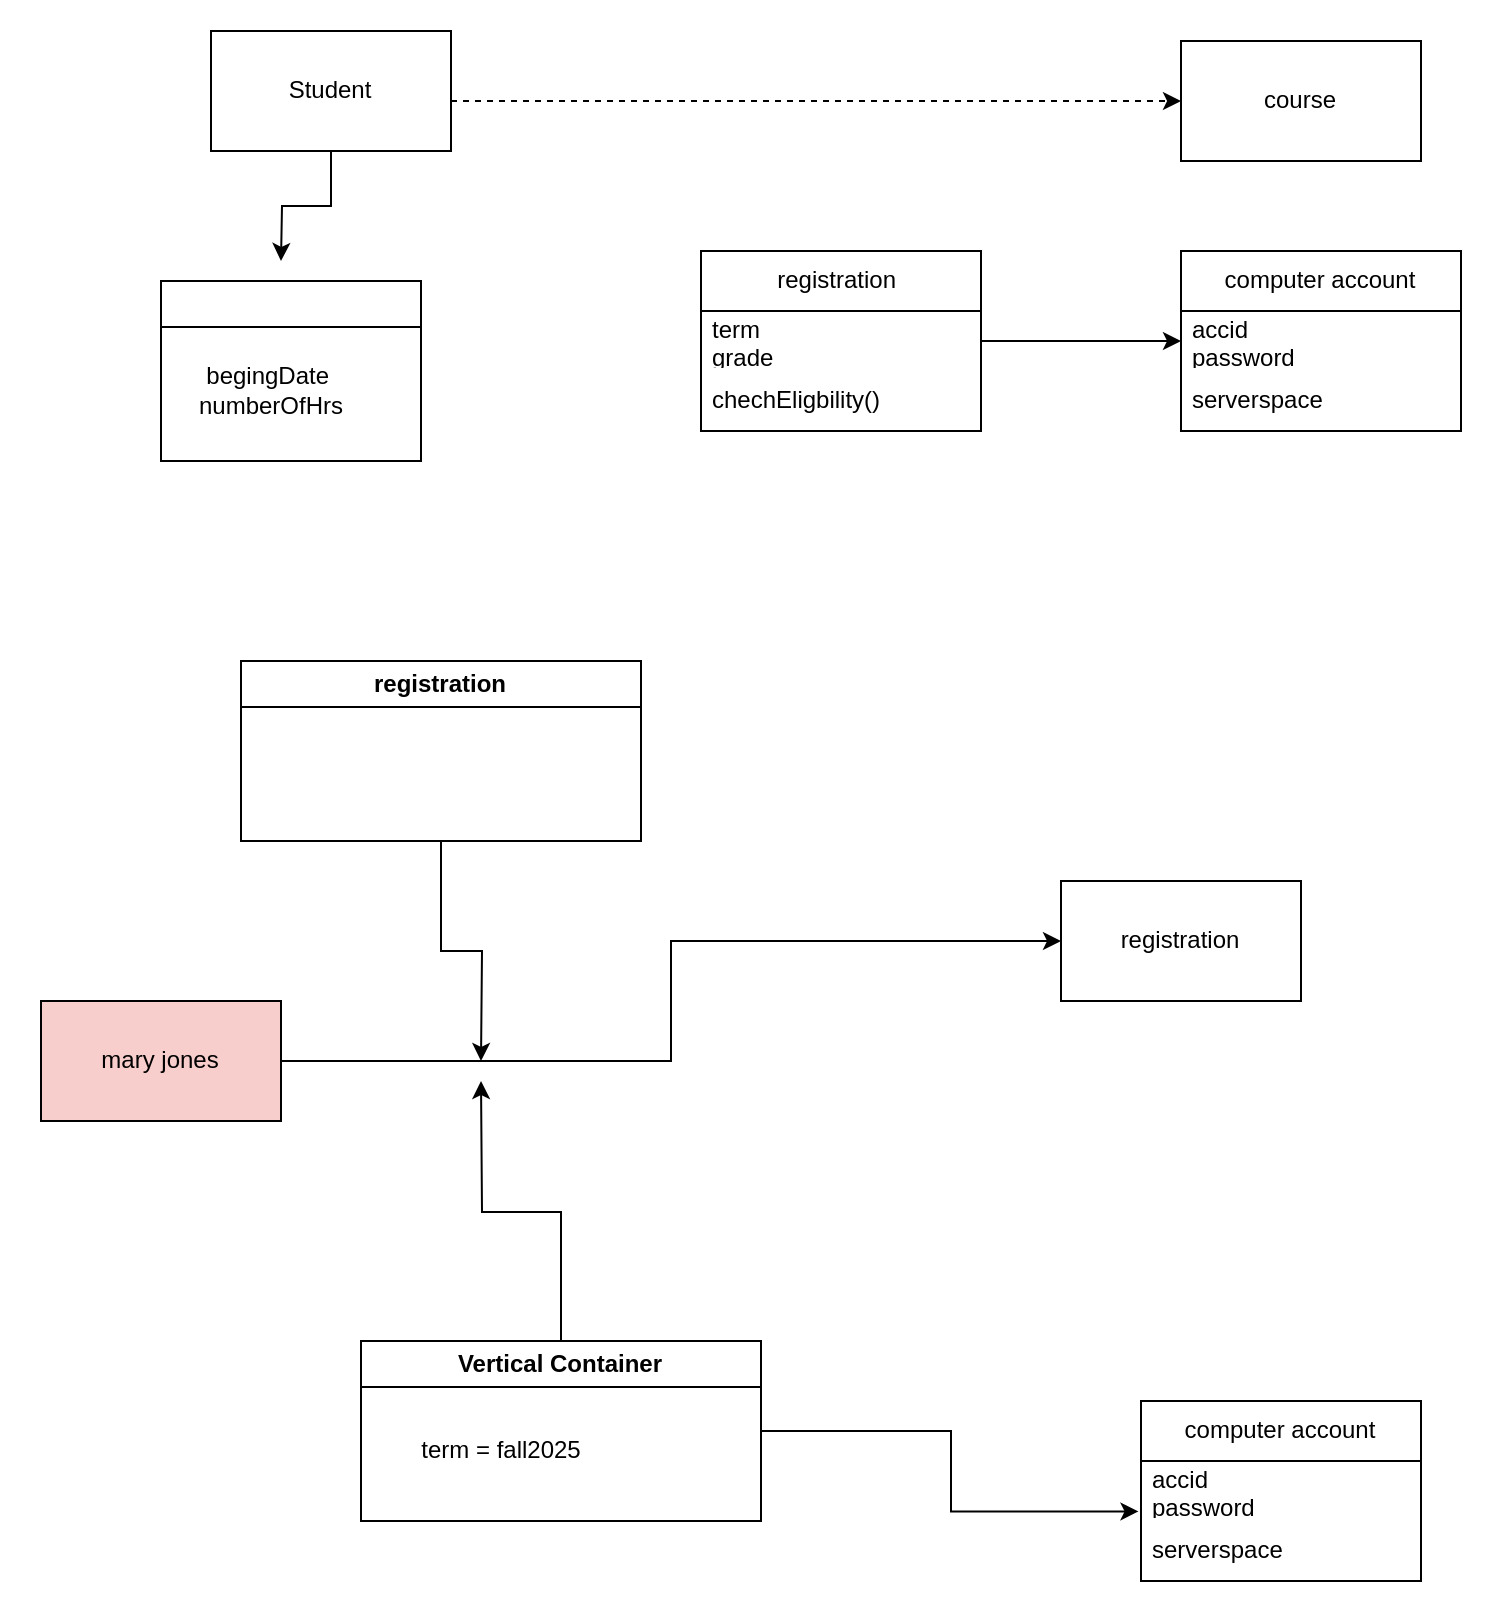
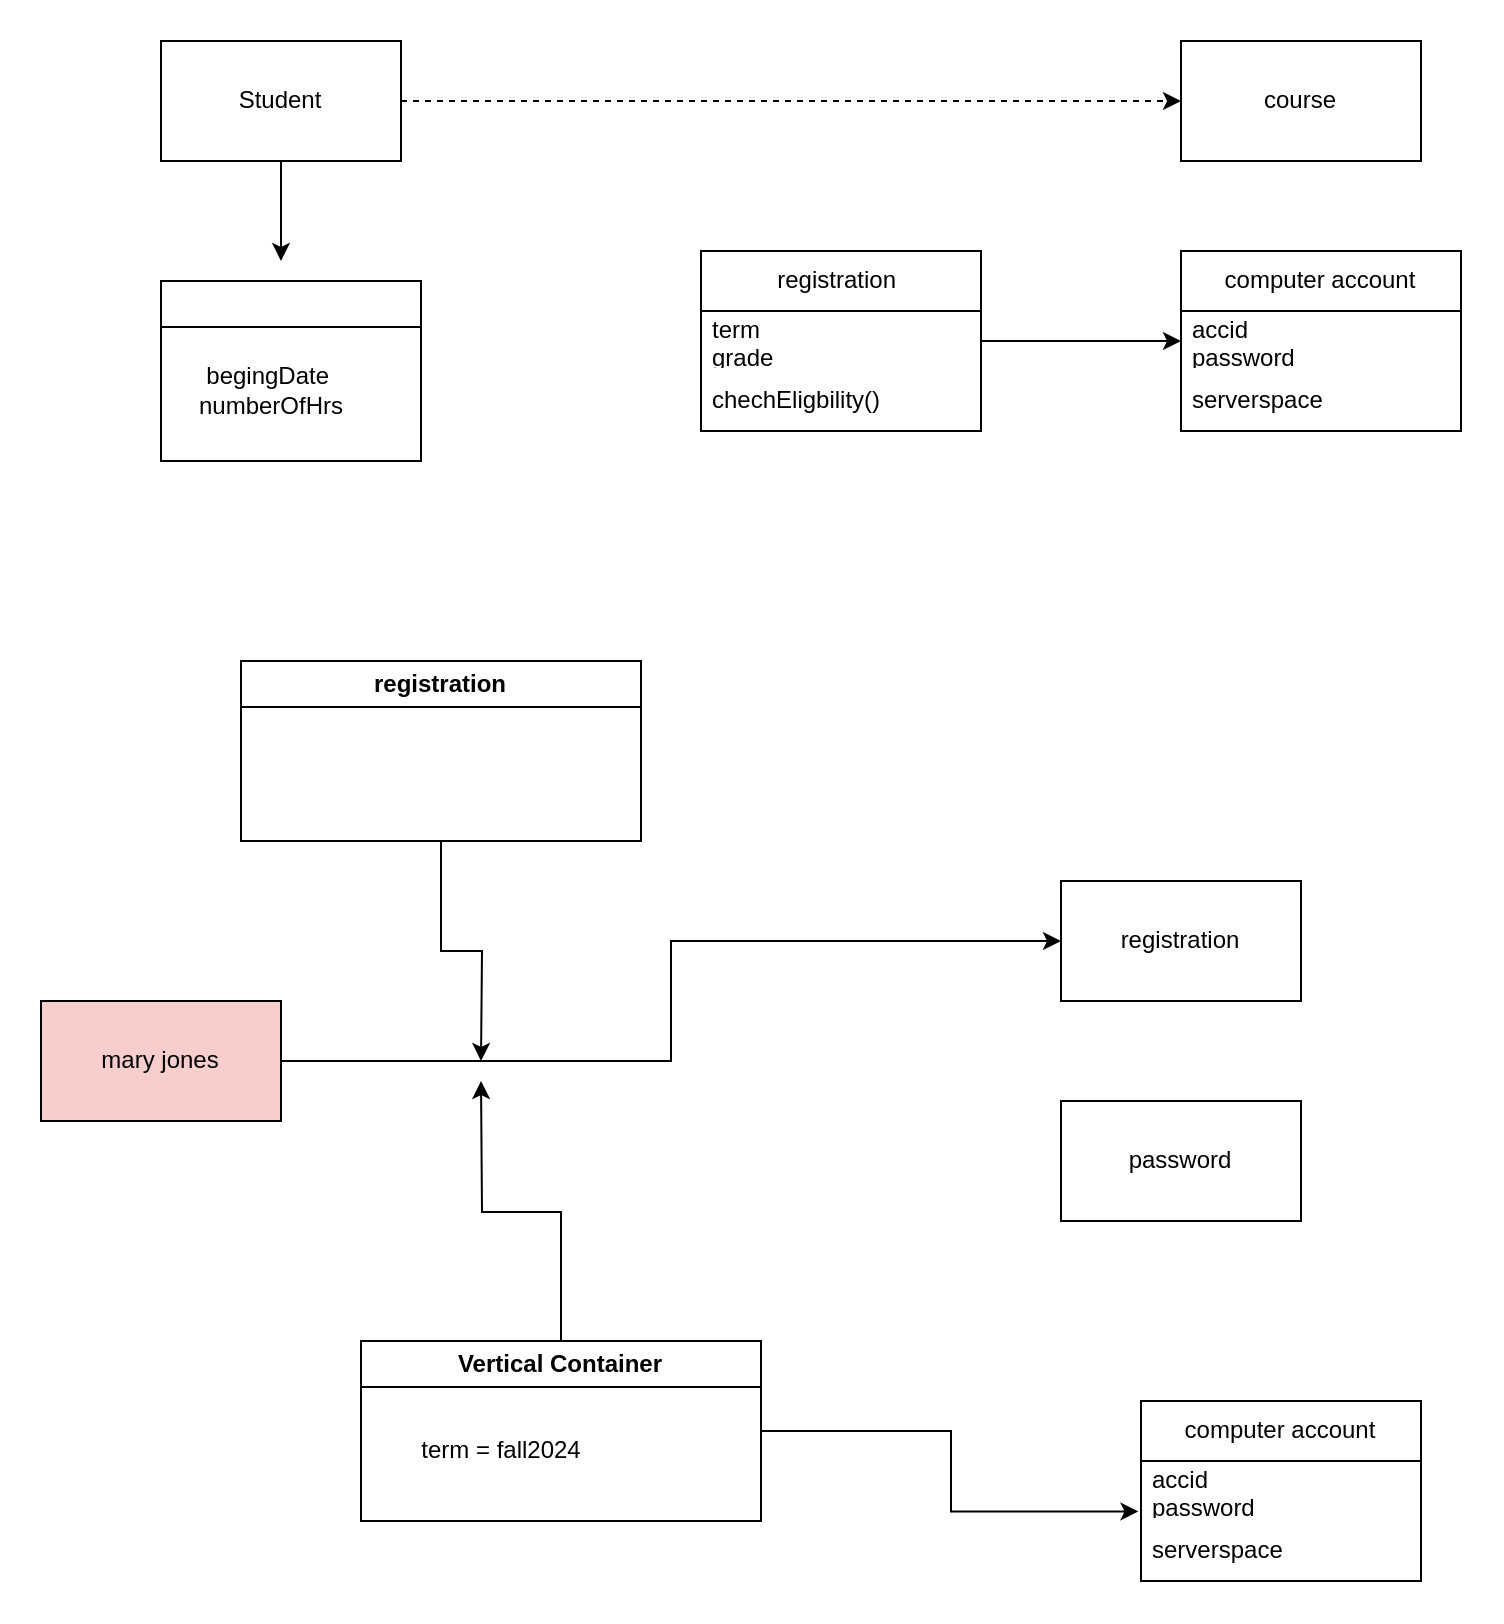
- <mxCell id="4" value="Student" style="rounded=0;whiteSpace=wrap;html=1;" vertex="1" parent="1"><mxGeometry x="105" y="15" width="120" height="60" as="geometry" /></mxCell>
+ <mxCell id="4" value="Student" style="rounded=0;whiteSpace=wrap;html=1;" vertex="1" parent="1"><mxGeometry x="80" y="20" width="120" height="60" as="geometry" /></mxCell>
+ <mxCell id="19" value="password" style="rounded=0;whiteSpace=wrap;html=1;" vertex="1" parent="1"><mxGeometry x="530" y="550" width="120" height="60" as="geometry" /></mxCell>
- <mxCell id="22" value="term = fall2025" style="text;html=1;align=center;verticalAlign=middle;resizable=0;points=[];autosize=1;strokeColor=none;fillColor=none;" vertex="1" parent="21"><mxGeometry x="20" y="40" width="100" height="30" as="geometry" /></mxCell>
+ <mxCell id="22" value="term = fall2024" style="text;html=1;align=center;verticalAlign=middle;resizable=0;points=[];autosize=1;strokeColor=none;fillColor=none;" vertex="1" parent="21"><mxGeometry x="20" y="40" width="100" height="30" as="geometry" /></mxCell>
